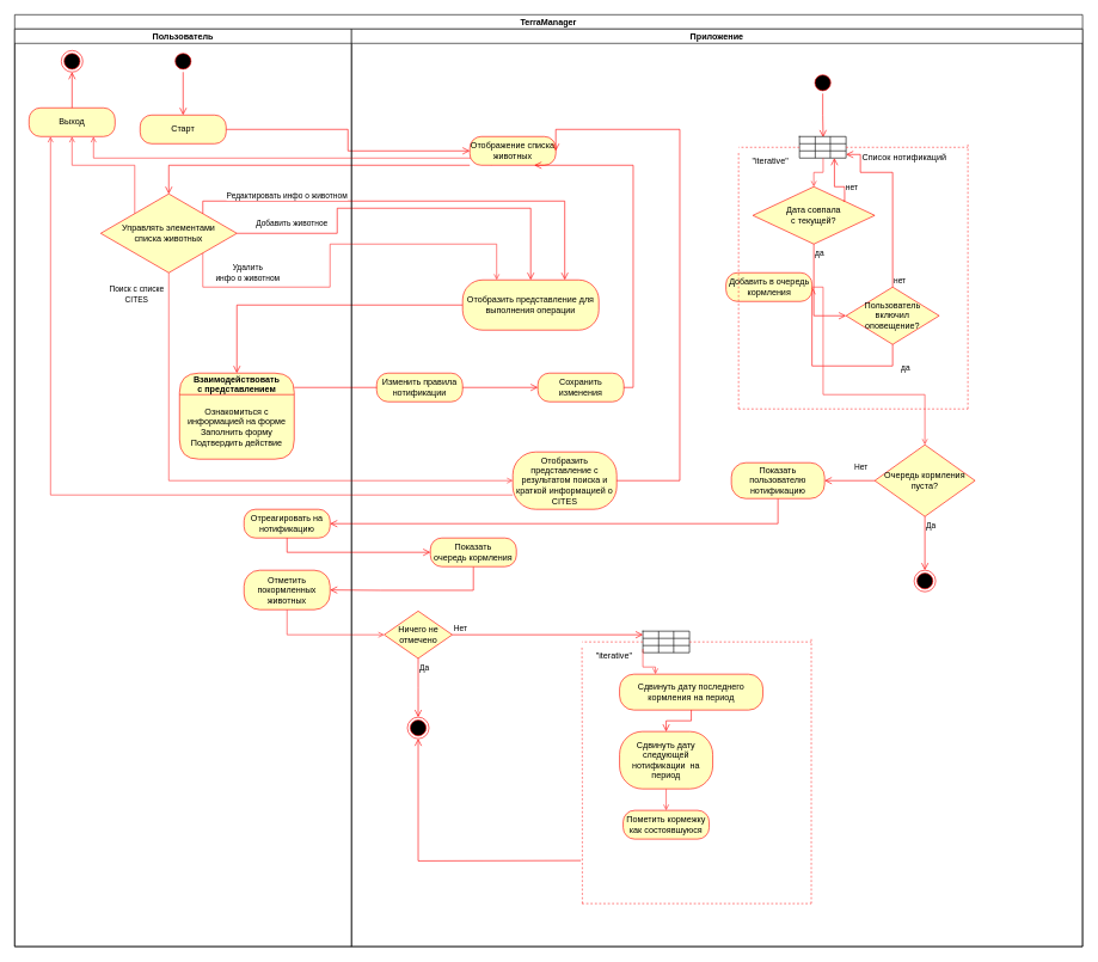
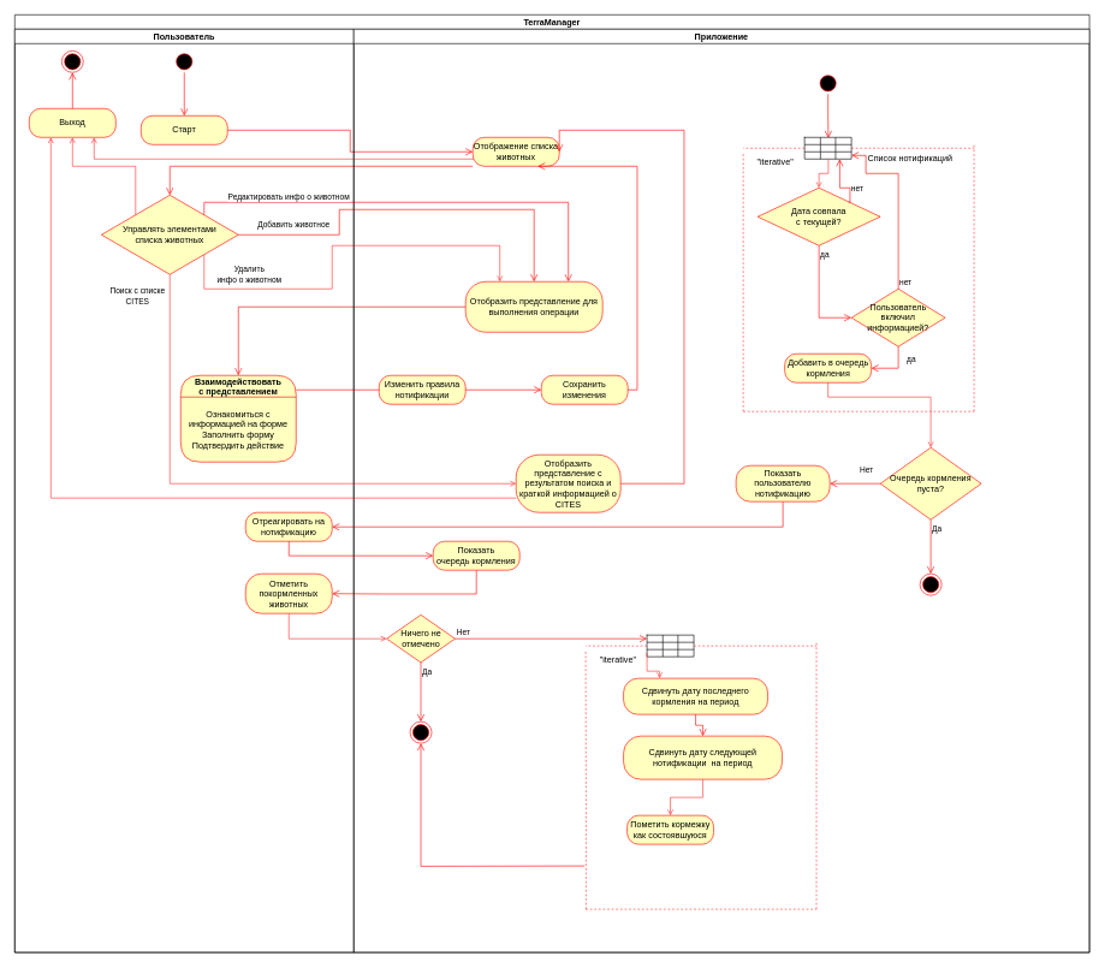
- <mxCell id="64" value="Добавить в очередь кормления" style="rounded=1;whiteSpace=wrap;html=1;arcSize=40;fontColor=#000000;fillColor=#ffffc0;strokeColor=#ff0000;" parent="30" vertex="1"><mxGeometry x="522.5" y="340" width="120" height="40" as="geometry" /></mxCell>
+ <mxCell id="64" value="Добавить в очередь кормления" style="rounded=1;whiteSpace=wrap;html=1;arcSize=40;fontColor=#000000;fillColor=#ffffc0;strokeColor=#ff0000;" parent="30" vertex="1"><mxGeometry x="597.5" y="450" width="120" height="40" as="geometry" /></mxCell>
- <mxCell id="61" value="Пользователь&lt;br&gt;включил &lt;br&gt;оповещение?" style="rhombus;whiteSpace=wrap;html=1;fillColor=#ffffc0;strokeColor=#ff0000;" parent="30" vertex="1"><mxGeometry x="690" y="360" width="130" height="80" as="geometry" /></mxCell>
+ <mxCell id="61" value="Пользователь&lt;br&gt;включил &lt;br&gt;информацией?" style="rhombus;whiteSpace=wrap;html=1;fillColor=#ffffc0;strokeColor=#ff0000;" parent="30" vertex="1"><mxGeometry x="690" y="360" width="130" height="80" as="geometry" /></mxCell>
- <mxCell id="101" value="Сдвинуть дату следующей нотификации&amp;nbsp; на период" style="rounded=1;whiteSpace=wrap;html=1;arcSize=40;fontColor=#000000;fillColor=#ffffc0;strokeColor=#ff0000;" parent="30" vertex="1"><mxGeometry x="374" y="980" width="130" height="80" as="geometry" /></mxCell>
+ <mxCell id="101" value="Сдвинуть дату следующей нотификации&amp;nbsp; на период" style="rounded=1;whiteSpace=wrap;html=1;arcSize=40;fontColor=#000000;fillColor=#ffffc0;strokeColor=#ff0000;" parent="30" vertex="1"><mxGeometry x="374" y="980" width="220" height="60" as="geometry" /></mxCell>
